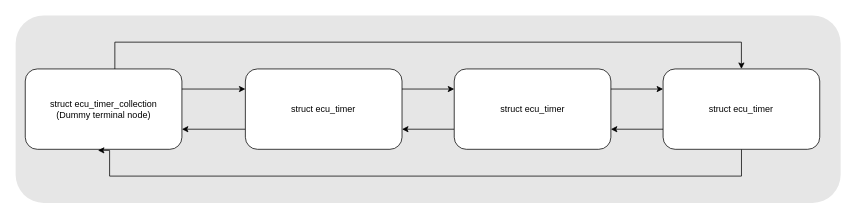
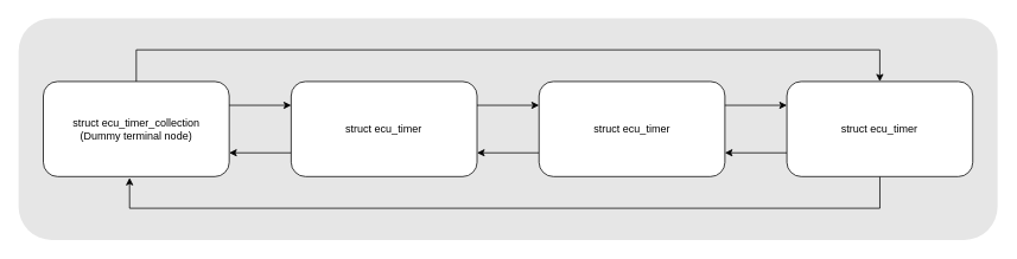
- <mxCell id="4" value="struct ecu_timer_collection&lt;br&gt;(Dummy terminal node)" style="rounded=1;whiteSpace=wrap;html=1;" parent="2" vertex="1"><mxGeometry x="12.848" y="71.429" width="208.861" height="107.143" as="geometry" /></mxCell>
+ <mxCell id="4" value="struct ecu_timer_collection&lt;br&gt;(Dummy terminal node)" style="rounded=1;whiteSpace=wrap;html=1;" parent="2" vertex="1"><mxGeometry x="27.848" y="71.429" width="208.861" height="107.143" as="geometry" /></mxCell>
